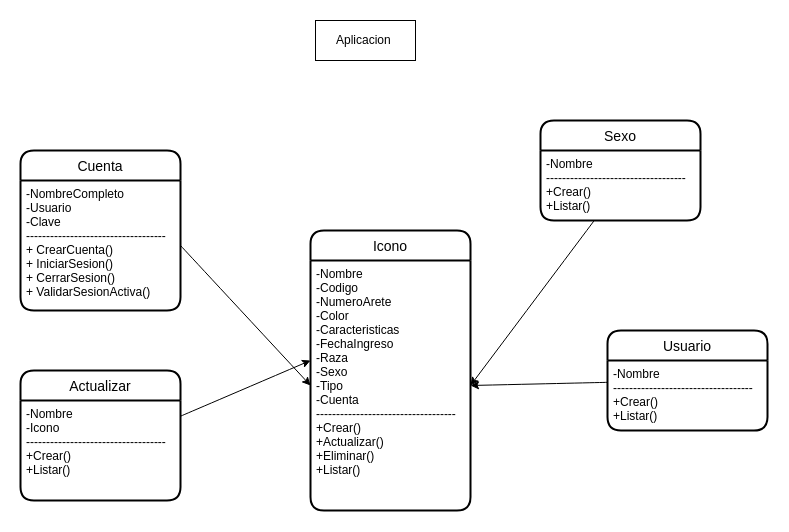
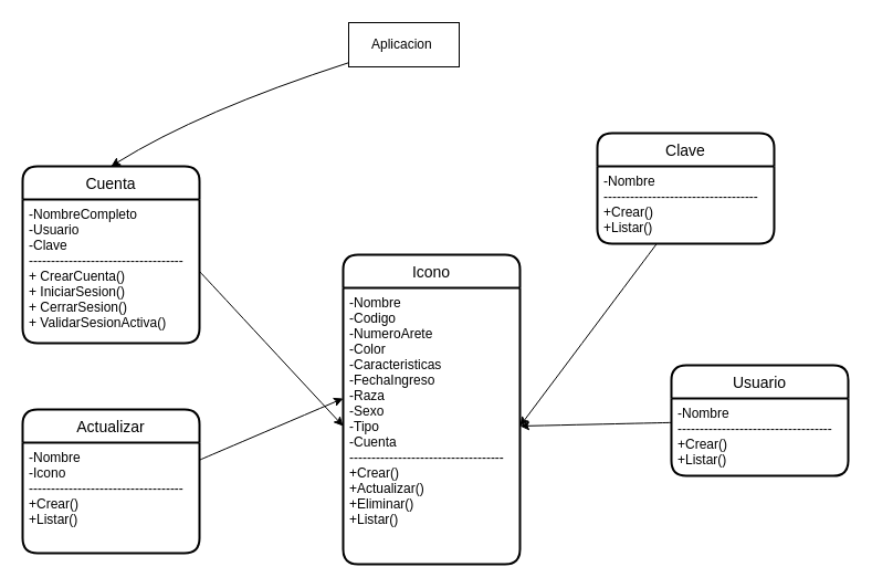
+ <mxCell id="6" style="edgeStyle=none;html=1;entryX=0.5;entryY=0;entryDx=0;entryDy=0;strokeColor=default;curved=1;" edge="1" parent="1" source="7" target="2"><mxGeometry relative="1" as="geometry"><Array as="points"><mxPoint x="180" y="100" /></Array></mxGeometry></mxCell>
- <mxCell id="8" value="Sexo" style="swimlane;childLayout=stackLayout;horizontal=1;startSize=30;horizontalStack=0;rounded=1;fontSize=14;fontStyle=0;strokeWidth=2;resizeParent=0;resizeLast=1;shadow=0;dashed=0;align=center;" vertex="1" parent="1"><mxGeometry x="540" y="120" width="160" height="100" as="geometry" /></mxCell>
+ <mxCell id="8" value="Clave" style="swimlane;childLayout=stackLayout;horizontal=1;startSize=30;horizontalStack=0;rounded=1;fontSize=14;fontStyle=0;strokeWidth=2;resizeParent=0;resizeLast=1;shadow=0;dashed=0;align=center;" vertex="1" parent="1"><mxGeometry x="540" y="120" width="160" height="100" as="geometry" /></mxCell>
